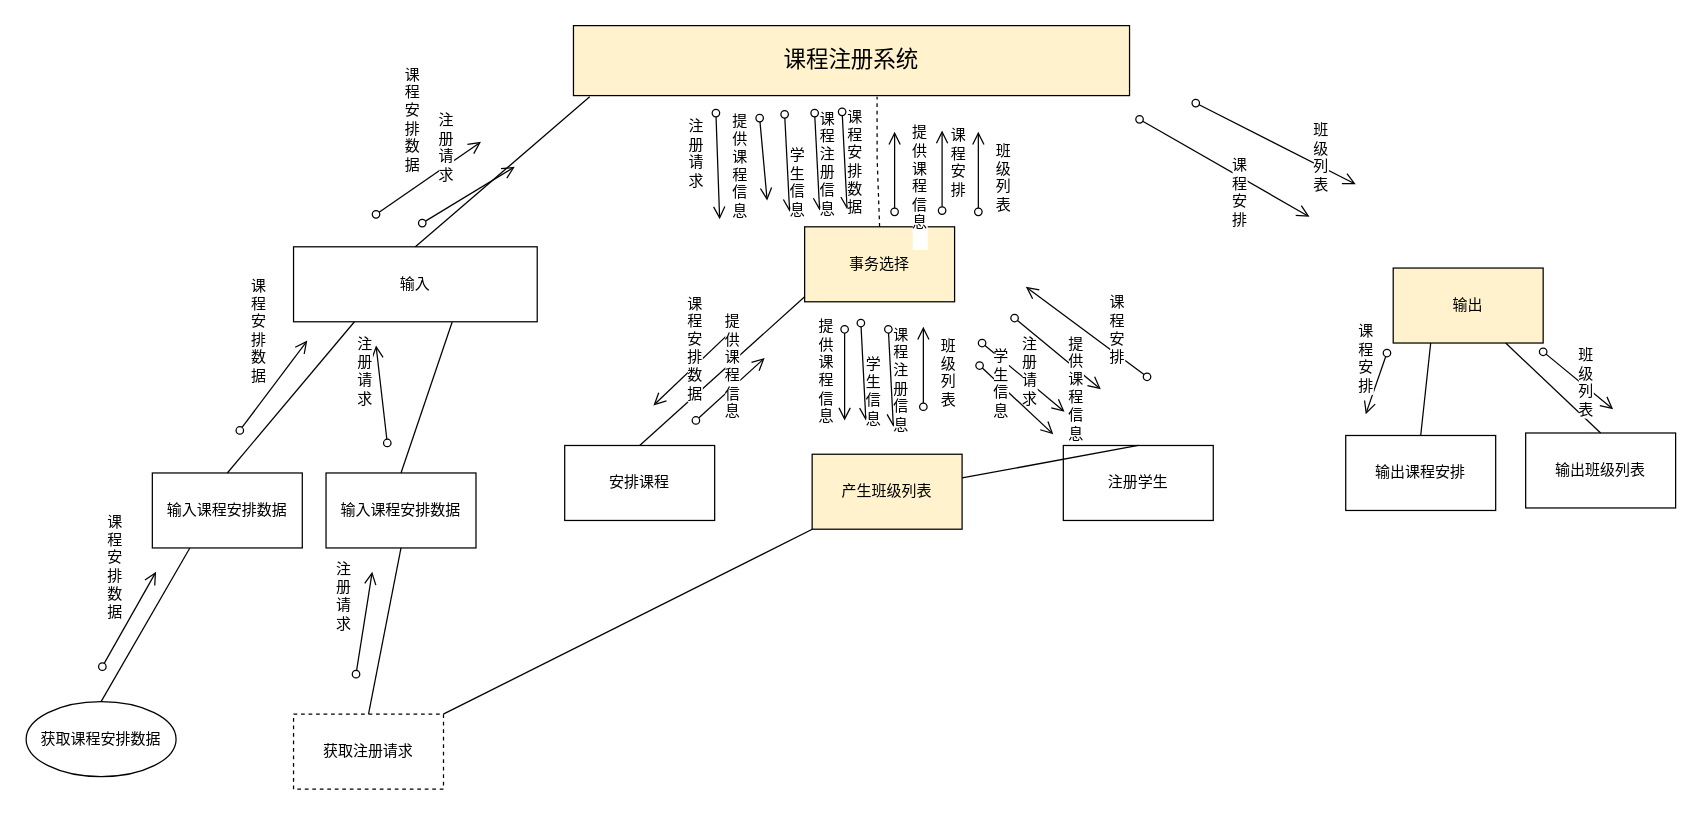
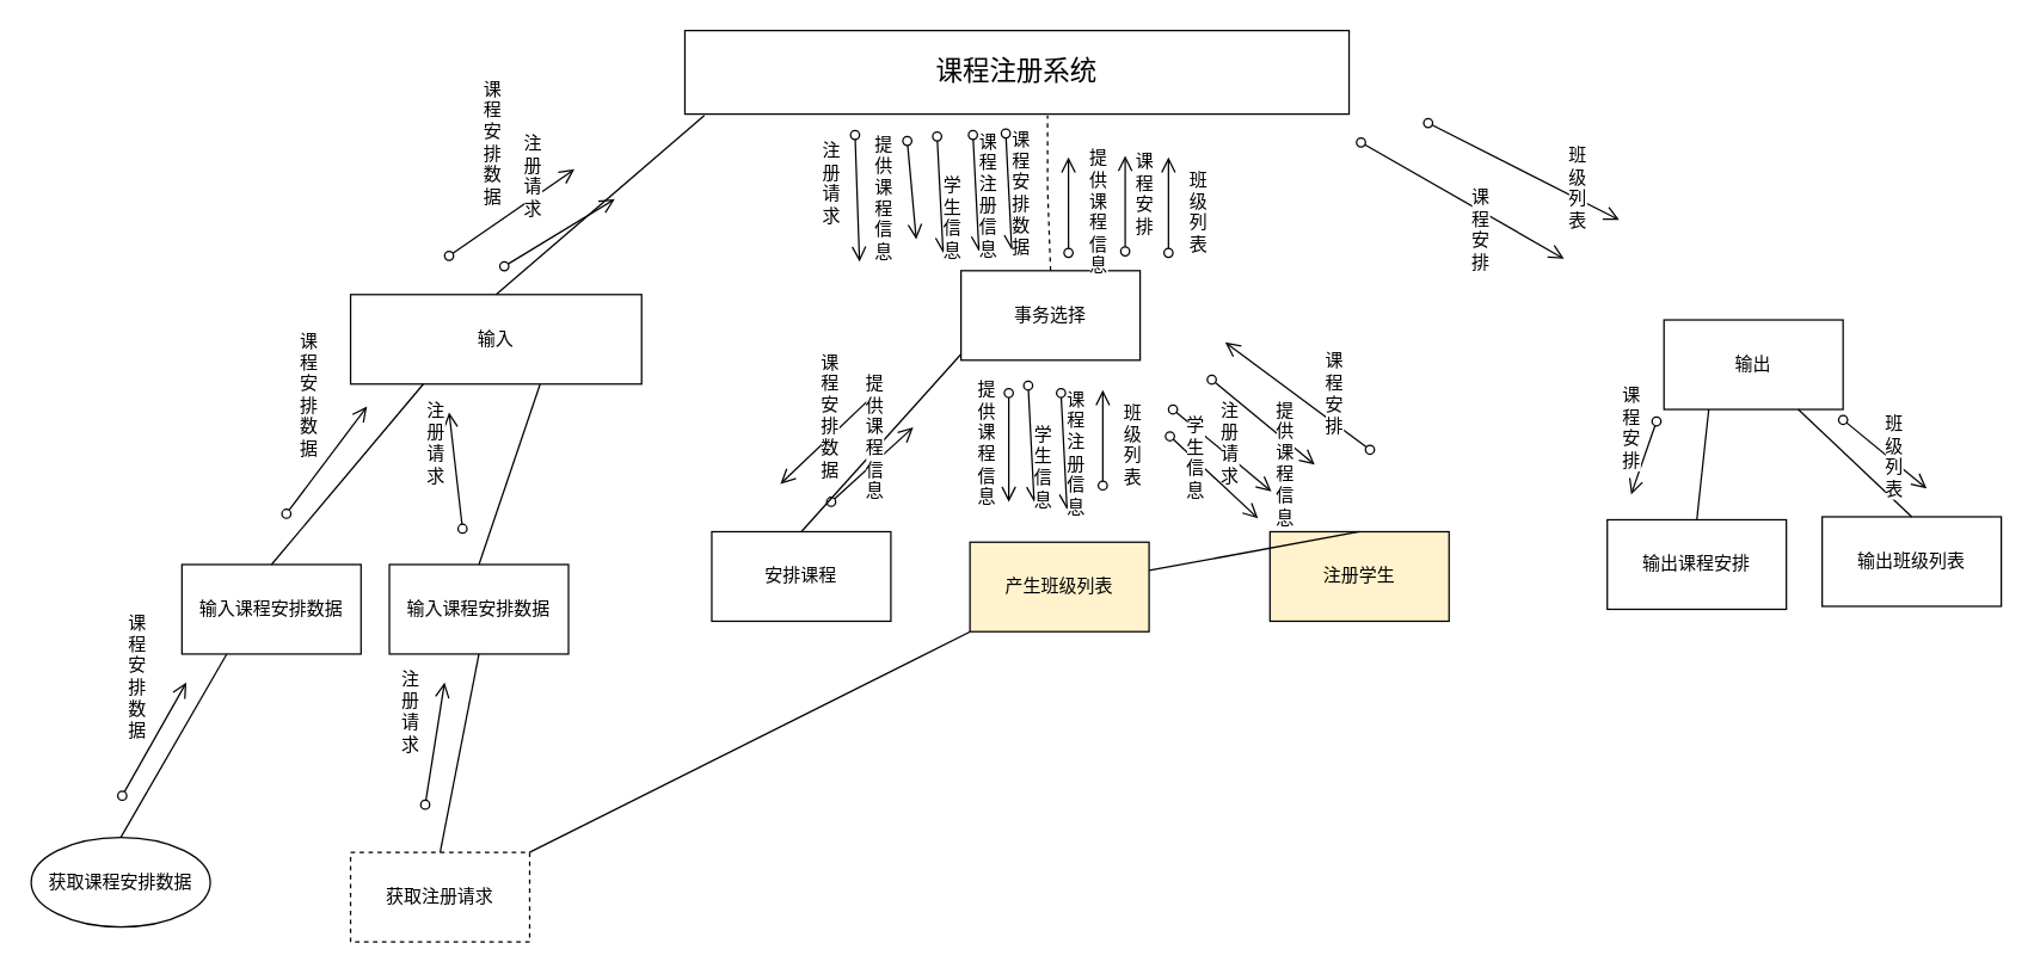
- <mxCell id="2" value="&lt;p class=&quot;MsoNormal&quot;&gt;&lt;span style=&quot;mso-spacerun:'yes';font-family:宋体;mso-bidi-font-family:'Times New Roman';&lt;br/&gt;font-size:12.0pt;mso-font-kerning:1.0pt;&quot;&gt;&lt;font style=&quot;font-size: 18px;&quot;&gt;课程注册系统&lt;/font&gt;&lt;/span&gt;&lt;/p&gt;" style="rounded=0;whiteSpace=wrap;html=1;fillColor=#fff2cc;" parent="1" vertex="1"><mxGeometry x="458" y="20" width="445" height="56" as="geometry" /></mxCell>
+ <mxCell id="2" value="&lt;p class=&quot;MsoNormal&quot;&gt;&lt;span style=&quot;mso-spacerun:'yes';font-family:宋体;mso-bidi-font-family:'Times New Roman';&lt;br/&gt;font-size:12.0pt;mso-font-kerning:1.0pt;&quot;&gt;&lt;font style=&quot;font-size: 18px;&quot;&gt;课程注册系统&lt;/font&gt;&lt;/span&gt;&lt;/p&gt;" style="rounded=0;whiteSpace=wrap;html=1;" parent="1" vertex="1"><mxGeometry x="458" y="20" width="445" height="56" as="geometry" /></mxCell>
- <mxCell id="19" value="事务选择" style="rounded=0;whiteSpace=wrap;html=1;fillColor=#fff2cc;" vertex="1" parent="1"><mxGeometry x="643" y="181" width="120" height="60" as="geometry" /></mxCell>
+ <mxCell id="19" value="事务选择" style="rounded=0;whiteSpace=wrap;html=1;" vertex="1" parent="1"><mxGeometry x="643" y="181" width="120" height="60" as="geometry" /></mxCell>
- <mxCell id="23" value="输出" style="rounded=0;whiteSpace=wrap;html=1;fillColor=#fff2cc;" vertex="1" parent="1"><mxGeometry x="1114" y="214" width="120" height="60" as="geometry" /></mxCell>
+ <mxCell id="23" value="输出" style="rounded=0;whiteSpace=wrap;html=1;" vertex="1" parent="1"><mxGeometry x="1114" y="214" width="120" height="60" as="geometry" /></mxCell>
- <mxCell id="20" value="安排课程" style="rounded=0;whiteSpace=wrap;html=1;" vertex="1" parent="1"><mxGeometry x="451" y="356" width="120" height="60" as="geometry" /></mxCell>
+ <mxCell id="20" value="安排课程" style="rounded=0;whiteSpace=wrap;html=1;" vertex="1" parent="1"><mxGeometry x="476" y="356" width="120" height="60" as="geometry" /></mxCell>
- <mxCell id="22" value="注册学生" style="rounded=0;whiteSpace=wrap;html=1;" vertex="1" parent="1"><mxGeometry x="850" y="356" width="120" height="60" as="geometry" /></mxCell>
+ <mxCell id="22" value="注册学生" style="rounded=0;whiteSpace=wrap;html=1;fillColor=#fff2cc;" vertex="1" parent="1"><mxGeometry x="850" y="356" width="120" height="60" as="geometry" /></mxCell>
